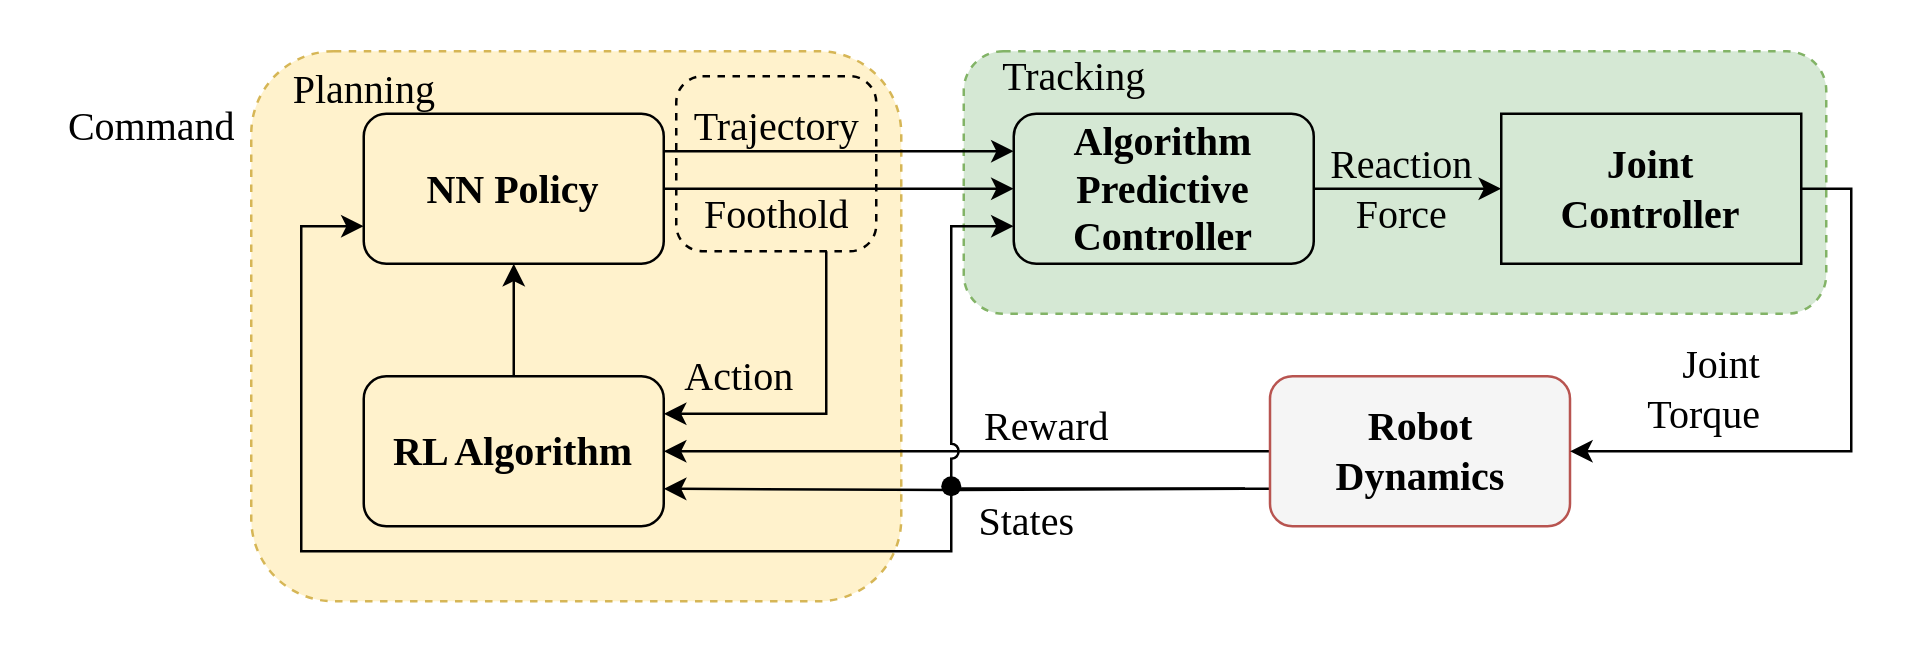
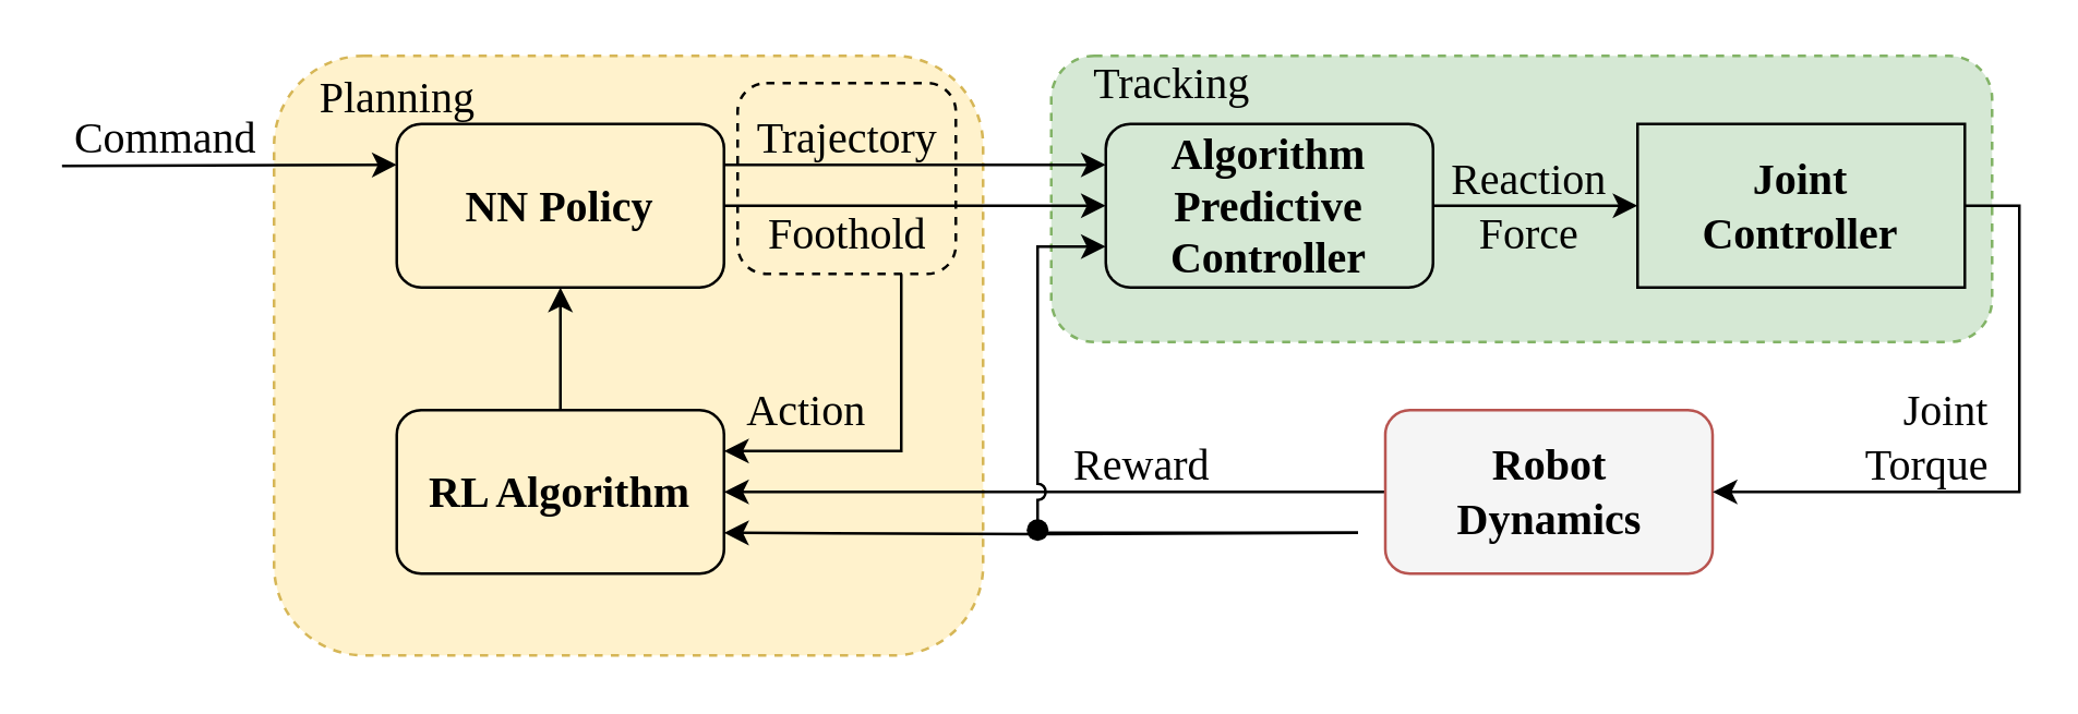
+ <mxCell id="27" value="" style="endArrow=classic;html=1;entryX=0;entryY=0.25;entryDx=0;entryDy=0;fontSize=16;fontFamily=Times New Roman;fontStyle=0;exitX=0.028;exitY=1.019;exitDx=0;exitDy=0;exitPerimeter=0;" edge="1" parent="1" source="28" target="15"><mxGeometry width="50" height="50" relative="1" as="geometry"><mxPoint x="15" y="60" as="sourcePoint" /><mxPoint x="115" y="0" as="targetPoint" /></mxGeometry></mxCell>
- <mxCell id="19" value="Joint&lt;br style=&quot;font-size: 16px&quot;&gt;Torque" style="text;html=1;align=right;verticalAlign=middle;resizable=0;points=[];autosize=1;strokeColor=none;fontSize=16;fontFamily=Times New Roman;fontStyle=0" vertex="1" parent="1"><mxGeometry x="645" y="135" width="60" height="40" as="geometry" /></mxCell>
+ <mxCell id="19" value="Joint&lt;br style=&quot;font-size: 16px&quot;&gt;Torque" style="text;html=1;align=right;verticalAlign=middle;resizable=0;points=[];autosize=1;strokeColor=none;fontSize=16;fontFamily=Times New Roman;fontStyle=0" vertex="1" parent="1"><mxGeometry x="670" y="140" width="60" height="40" as="geometry" /></mxCell>
- <mxCell id="29" value="States" style="text;html=1;align=center;verticalAlign=middle;resizable=0;points=[];autosize=1;strokeColor=none;fontSize=16;fontFamily=Times New Roman;" vertex="1" parent="1"><mxGeometry x="385" y="198" width="50" height="20" as="geometry" /></mxCell>
- <mxCell id="11" style="edgeStyle=orthogonalEdgeStyle;rounded=0;sketch=0;jumpStyle=none;jumpSize=6;orthogonalLoop=1;jettySize=auto;html=1;fontFamily=Times New Roman;fontSize=16;startArrow=none;startFill=0;fillColor=none;entryX=0;entryY=0.75;entryDx=0;entryDy=0;exitX=0;exitY=0.75;exitDx=0;exitDy=0;" edge="1" parent="1" source="12" target="15"><mxGeometry relative="1" as="geometry"><mxPoint x="390" y="230" as="targetPoint" /><mxPoint x="497.5" y="195" as="sourcePoint" /><Array as="points"><mxPoint x="380" y="195" /><mxPoint x="380" y="220" /><mxPoint x="120" y="220" /><mxPoint x="120" y="90" /></Array></mxGeometry></mxCell>
